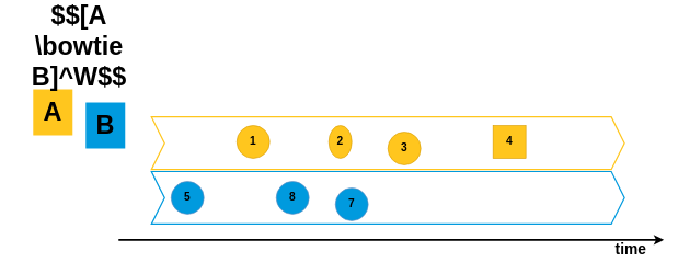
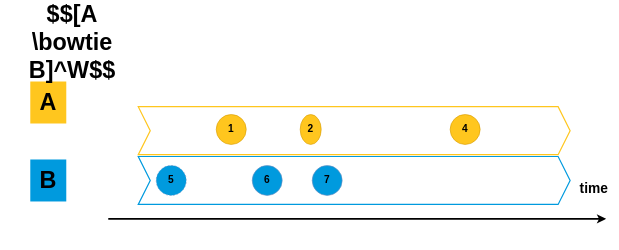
- <mxCell id="5" value="B" style="text;html=1;align=center;verticalAlign=middle;whiteSpace=wrap;rounded=0;fontSize=39;fontStyle=1;fillColor=#009ADE;" parent="1" vertex="1"><mxGeometry x="130" y="125" width="60" height="70" as="geometry" /></mxCell>
+ <mxCell id="5" value="B" style="text;html=1;align=center;verticalAlign=middle;whiteSpace=wrap;rounded=0;fontSize=39;fontStyle=1;fillColor=#009ADE;" parent="1" vertex="1"><mxGeometry x="50" y="235" width="60" height="70" as="geometry" /></mxCell>
- <mxCell id="12" value="4" style="whiteSpace=wrap;html=1;aspect=fixed;fillColor=#FFC61E;strokeColor=#d79b00;fontSize=17;fontStyle=1;rounded=0;" parent="1" vertex="1"><mxGeometry x="750" y="160" width="50" height="50" as="geometry" /></mxCell>
+ <mxCell id="12" value="4" style="ellipse;whiteSpace=wrap;html=1;aspect=fixed;fillColor=#FFC61E;strokeColor=#d79b00;fontSize=17;fontStyle=1" parent="1" vertex="1"><mxGeometry x="750" y="160" width="50" height="50" as="geometry" /></mxCell>
- <mxCell id="11" value="3" style="ellipse;whiteSpace=wrap;html=1;aspect=fixed;fillColor=#FFC61E;strokeColor=#d79b00;fontSize=17;fontStyle=1" parent="1" vertex="1"><mxGeometry x="590" y="170" width="50" height="50" as="geometry" /></mxCell>
- <mxCell id="6" value="5" style="ellipse;whiteSpace=wrap;html=1;aspect=fixed;fillColor=#009ADE;strokeColor=#6c8ebf;fontSize=17;fontStyle=1;direction=south;" parent="1" vertex="1"><mxGeometry x="260" y="245" width="50" height="50" as="geometry" /></mxCell>
+ <mxCell id="6" value="5" style="ellipse;whiteSpace=wrap;html=1;aspect=fixed;fillColor=#009ADE;strokeColor=#6c8ebf;fontSize=17;fontStyle=1;direction=south;dashed=1;" parent="1" vertex="1"><mxGeometry x="260" y="245" width="50" height="50" as="geometry" /></mxCell>
- <mxCell id="13" value="8" style="ellipse;whiteSpace=wrap;html=1;aspect=fixed;fillColor=#009ADE;strokeColor=#6c8ebf;fontSize=17;fontStyle=1" parent="1" vertex="1"><mxGeometry x="420" y="245" width="50" height="50" as="geometry" /></mxCell>
+ <mxCell id="13" value="6" style="ellipse;whiteSpace=wrap;html=1;aspect=fixed;fillColor=#009ADE;strokeColor=#6c8ebf;fontSize=17;fontStyle=1" parent="1" vertex="1"><mxGeometry x="420" y="245" width="50" height="50" as="geometry" /></mxCell>
- <mxCell id="14" value="7" style="ellipse;whiteSpace=wrap;html=1;aspect=fixed;fillColor=#009ADE;strokeColor=#6c8ebf;fontSize=17;fontStyle=1" parent="1" vertex="1"><mxGeometry x="510" y="255" width="50" height="50" as="geometry" /></mxCell>
+ <mxCell id="14" value="7" style="ellipse;whiteSpace=wrap;html=1;aspect=fixed;fillColor=#009ADE;strokeColor=#6c8ebf;fontSize=17;fontStyle=1" parent="1" vertex="1"><mxGeometry x="520" y="245" width="50" height="50" as="geometry" /></mxCell>
- <mxCell id="8" value="&lt;font style=&quot;font-size: 23px;&quot;&gt;&lt;b&gt;time&lt;/b&gt;&lt;/font&gt;" style="text;html=1;align=center;verticalAlign=middle;whiteSpace=wrap;rounded=0;" parent="1" vertex="1"><mxGeometry x="930" y="334" width="60" height="30" as="geometry" /></mxCell>
+ <mxCell id="8" value="&lt;font style=&quot;font-size: 23px;&quot;&gt;&lt;b&gt;time&lt;/b&gt;&lt;/font&gt;" style="text;html=1;align=center;verticalAlign=middle;whiteSpace=wrap;rounded=0;" parent="1" vertex="1"><mxGeometry x="960" y="269" width="60" height="30" as="geometry" /></mxCell>
